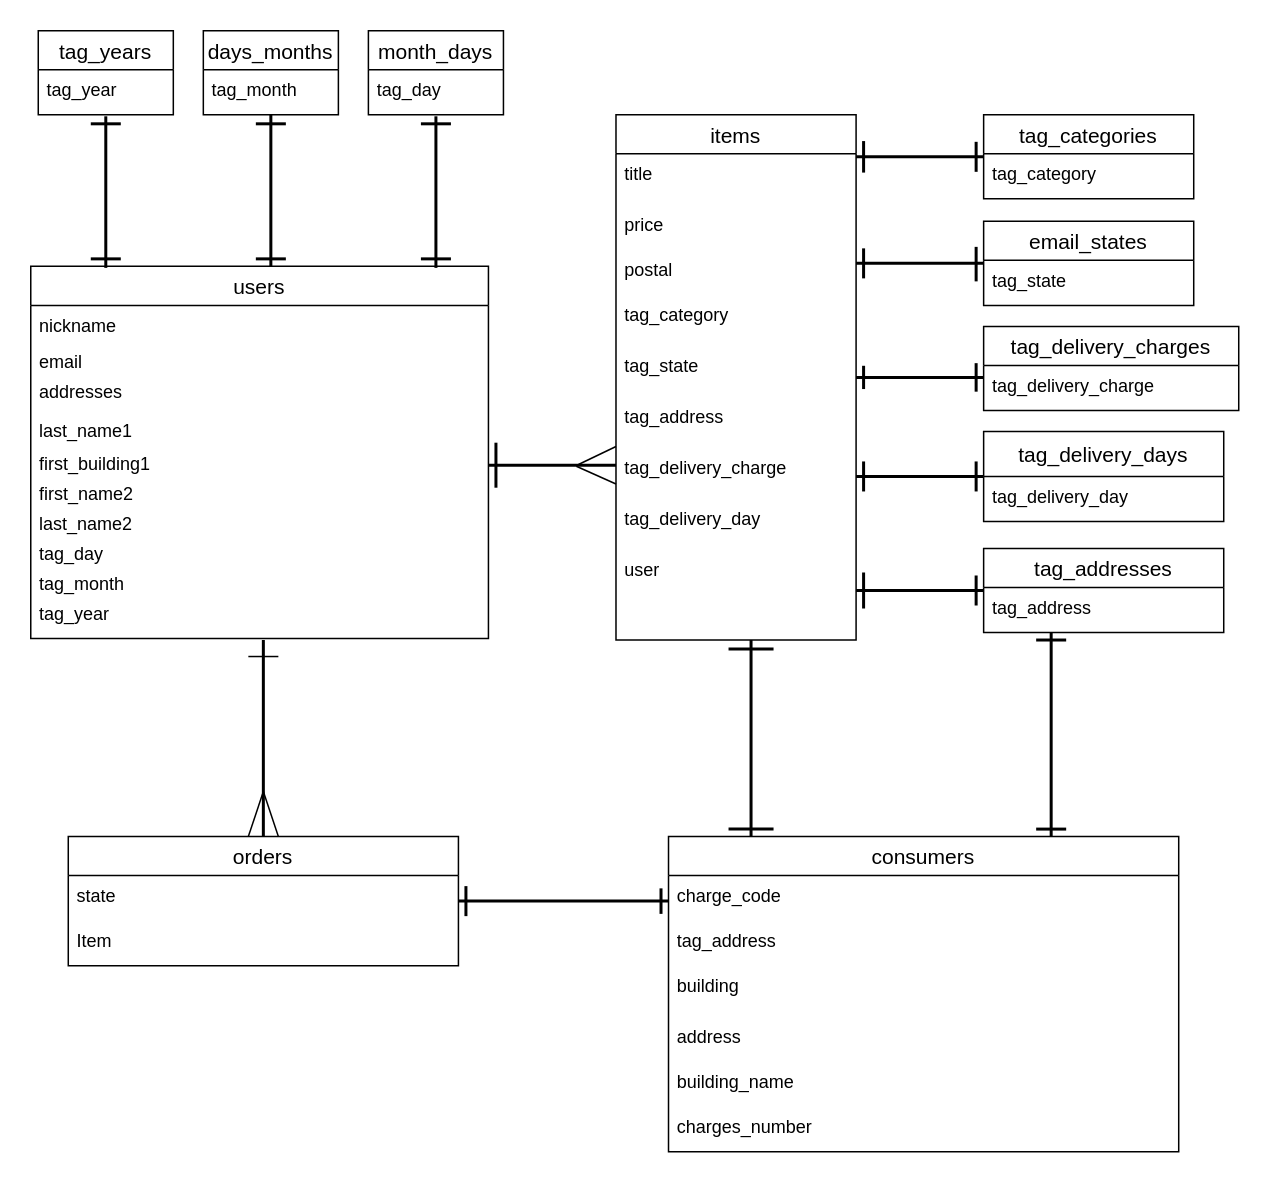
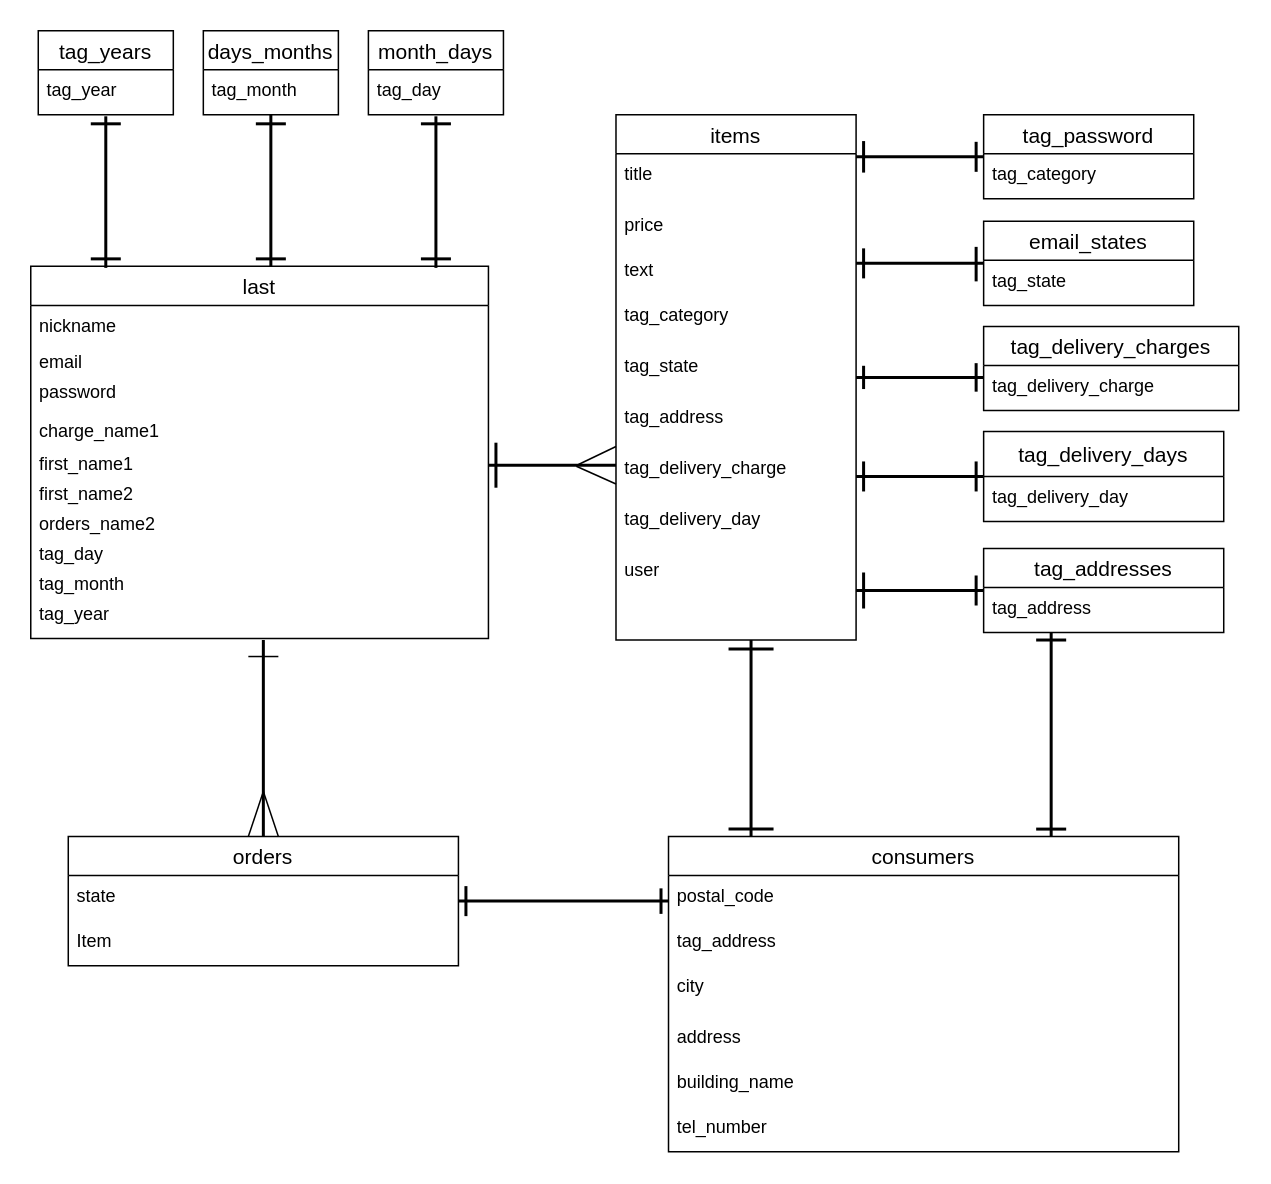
- <mxCell id="30" value="tag_categories" style="swimlane;fontStyle=0;childLayout=stackLayout;horizontal=1;startSize=26;horizontalStack=0;resizeParent=1;resizeParentMax=0;resizeLast=0;collapsible=1;marginBottom=0;align=center;fontSize=14;" vertex="1" parent="1"><mxGeometry x="655" y="76" width="140" height="56" as="geometry" /></mxCell>
+ <mxCell id="30" value="tag_password" style="swimlane;fontStyle=0;childLayout=stackLayout;horizontal=1;startSize=26;horizontalStack=0;resizeParent=1;resizeParentMax=0;resizeLast=0;collapsible=1;marginBottom=0;align=center;fontSize=14;" vertex="1" parent="1"><mxGeometry x="655" y="76" width="140" height="56" as="geometry" /></mxCell>
- <mxCell id="23" value="postal" style="text;strokeColor=none;fillColor=none;spacingLeft=4;spacingRight=4;overflow=hidden;rotatable=0;points=[[0,0.5],[1,0.5]];portConstraint=eastwest;fontSize=12;" vertex="1" parent="20"><mxGeometry y="90" width="160" height="30" as="geometry" /></mxCell>
+ <mxCell id="23" value="text" style="text;strokeColor=none;fillColor=none;spacingLeft=4;spacingRight=4;overflow=hidden;rotatable=0;points=[[0,0.5],[1,0.5]];portConstraint=eastwest;fontSize=12;" vertex="1" parent="20"><mxGeometry y="90" width="160" height="30" as="geometry" /></mxCell>
- <mxCell id="8" value="users" style="swimlane;fontStyle=0;childLayout=stackLayout;horizontal=1;startSize=26;horizontalStack=0;resizeParent=1;resizeParentMax=0;resizeLast=0;collapsible=1;marginBottom=0;align=center;fontSize=14;" vertex="1" parent="1"><mxGeometry x="20" y="177" width="305" height="248" as="geometry" /></mxCell>
+ <mxCell id="8" value="last" style="swimlane;fontStyle=0;childLayout=stackLayout;horizontal=1;startSize=26;horizontalStack=0;resizeParent=1;resizeParentMax=0;resizeLast=0;collapsible=1;marginBottom=0;align=center;fontSize=14;" vertex="1" parent="1"><mxGeometry x="20" y="177" width="305" height="248" as="geometry" /></mxCell>
- <mxCell id="11" value="addresses" style="text;strokeColor=none;fillColor=none;spacingLeft=4;spacingRight=4;overflow=hidden;rotatable=0;points=[[0,0.5],[1,0.5]];portConstraint=eastwest;fontSize=12;" vertex="1" parent="8"><mxGeometry y="70" width="305" height="26" as="geometry" /></mxCell>
+ <mxCell id="11" value="password" style="text;strokeColor=none;fillColor=none;spacingLeft=4;spacingRight=4;overflow=hidden;rotatable=0;points=[[0,0.5],[1,0.5]];portConstraint=eastwest;fontSize=12;" vertex="1" parent="8"><mxGeometry y="70" width="305" height="26" as="geometry" /></mxCell>
- <mxCell id="12" value="last_name1" style="text;strokeColor=none;fillColor=none;spacingLeft=4;spacingRight=4;overflow=hidden;rotatable=0;points=[[0,0.5],[1,0.5]];portConstraint=eastwest;fontSize=12;" vertex="1" parent="8"><mxGeometry y="96" width="305" height="22" as="geometry" /></mxCell>
+ <mxCell id="12" value="charge_name1" style="text;strokeColor=none;fillColor=none;spacingLeft=4;spacingRight=4;overflow=hidden;rotatable=0;points=[[0,0.5],[1,0.5]];portConstraint=eastwest;fontSize=12;" vertex="1" parent="8"><mxGeometry y="96" width="305" height="22" as="geometry" /></mxCell>
- <mxCell id="13" value="first_building1" style="text;strokeColor=none;fillColor=none;spacingLeft=4;spacingRight=4;overflow=hidden;rotatable=0;points=[[0,0.5],[1,0.5]];portConstraint=eastwest;fontSize=12;" vertex="1" parent="8"><mxGeometry y="118" width="305" height="20" as="geometry" /></mxCell>
+ <mxCell id="13" value="first_name1" style="text;strokeColor=none;fillColor=none;spacingLeft=4;spacingRight=4;overflow=hidden;rotatable=0;points=[[0,0.5],[1,0.5]];portConstraint=eastwest;fontSize=12;" vertex="1" parent="8"><mxGeometry y="118" width="305" height="20" as="geometry" /></mxCell>
- <mxCell id="15" value="last_name2" style="text;strokeColor=none;fillColor=none;spacingLeft=4;spacingRight=4;overflow=hidden;rotatable=0;points=[[0,0.5],[1,0.5]];portConstraint=eastwest;fontSize=12;" vertex="1" parent="8"><mxGeometry y="158" width="305" height="20" as="geometry" /></mxCell>
+ <mxCell id="15" value="orders_name2" style="text;strokeColor=none;fillColor=none;spacingLeft=4;spacingRight=4;overflow=hidden;rotatable=0;points=[[0,0.5],[1,0.5]];portConstraint=eastwest;fontSize=12;" vertex="1" parent="8"><mxGeometry y="158" width="305" height="20" as="geometry" /></mxCell>
- <mxCell id="41" value="charge_code" style="text;strokeColor=none;fillColor=none;spacingLeft=4;spacingRight=4;overflow=hidden;rotatable=0;points=[[0,0.5],[1,0.5]];portConstraint=eastwest;fontSize=12;" vertex="1" parent="40"><mxGeometry y="26" width="340" height="30" as="geometry" /></mxCell>
+ <mxCell id="41" value="postal_code" style="text;strokeColor=none;fillColor=none;spacingLeft=4;spacingRight=4;overflow=hidden;rotatable=0;points=[[0,0.5],[1,0.5]];portConstraint=eastwest;fontSize=12;" vertex="1" parent="40"><mxGeometry y="26" width="340" height="30" as="geometry" /></mxCell>
- <mxCell id="43" value="building " style="text;strokeColor=none;fillColor=none;spacingLeft=4;spacingRight=4;overflow=hidden;rotatable=0;points=[[0,0.5],[1,0.5]];portConstraint=eastwest;fontSize=12;" vertex="1" parent="40"><mxGeometry y="86" width="340" height="34" as="geometry" /></mxCell>
+ <mxCell id="43" value="city " style="text;strokeColor=none;fillColor=none;spacingLeft=4;spacingRight=4;overflow=hidden;rotatable=0;points=[[0,0.5],[1,0.5]];portConstraint=eastwest;fontSize=12;" vertex="1" parent="40"><mxGeometry y="86" width="340" height="34" as="geometry" /></mxCell>
- <mxCell id="46" value="charges_number " style="text;strokeColor=none;fillColor=none;spacingLeft=4;spacingRight=4;overflow=hidden;rotatable=0;points=[[0,0.5],[1,0.5]];portConstraint=eastwest;fontSize=12;" vertex="1" parent="40"><mxGeometry y="180" width="340" height="30" as="geometry" /></mxCell>
+ <mxCell id="46" value="tel_number " style="text;strokeColor=none;fillColor=none;spacingLeft=4;spacingRight=4;overflow=hidden;rotatable=0;points=[[0,0.5],[1,0.5]];portConstraint=eastwest;fontSize=12;" vertex="1" parent="40"><mxGeometry y="180" width="340" height="30" as="geometry" /></mxCell>
